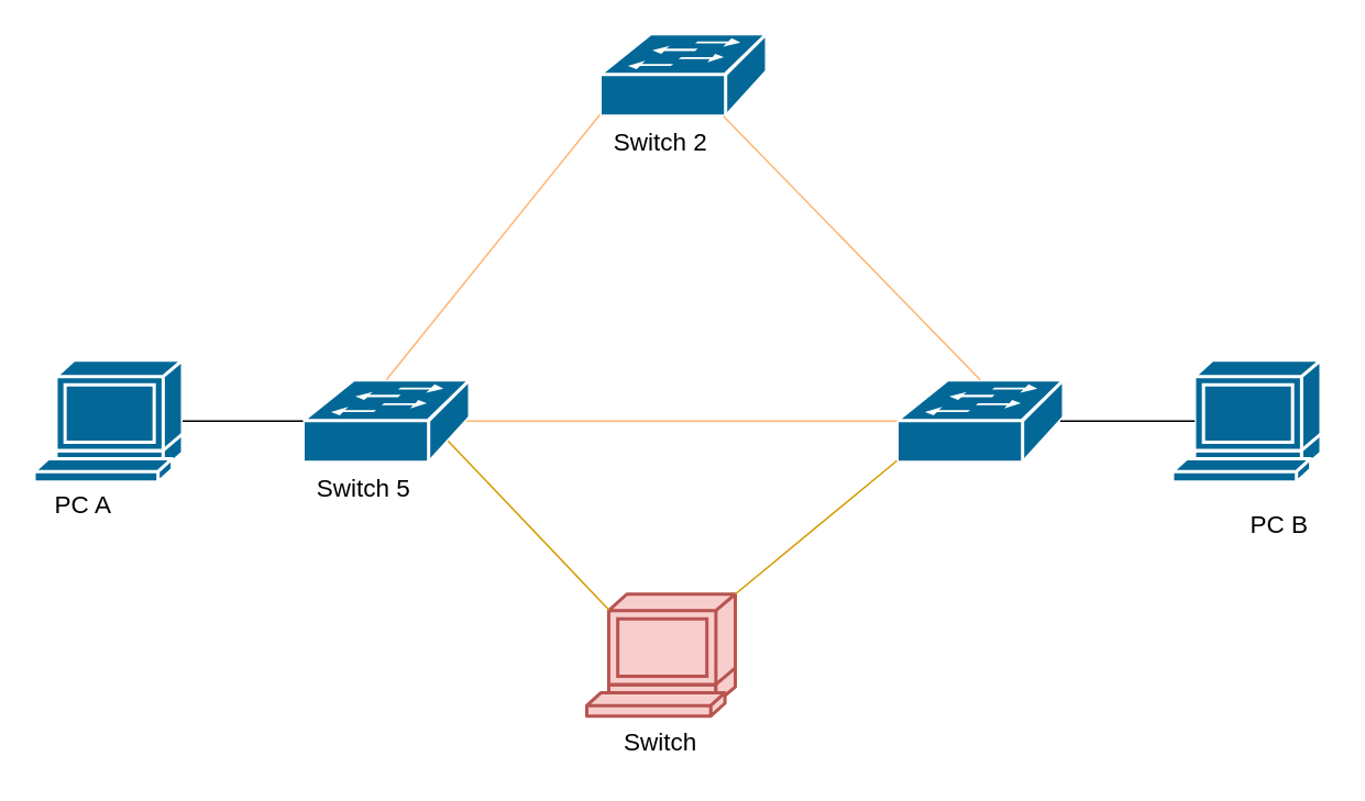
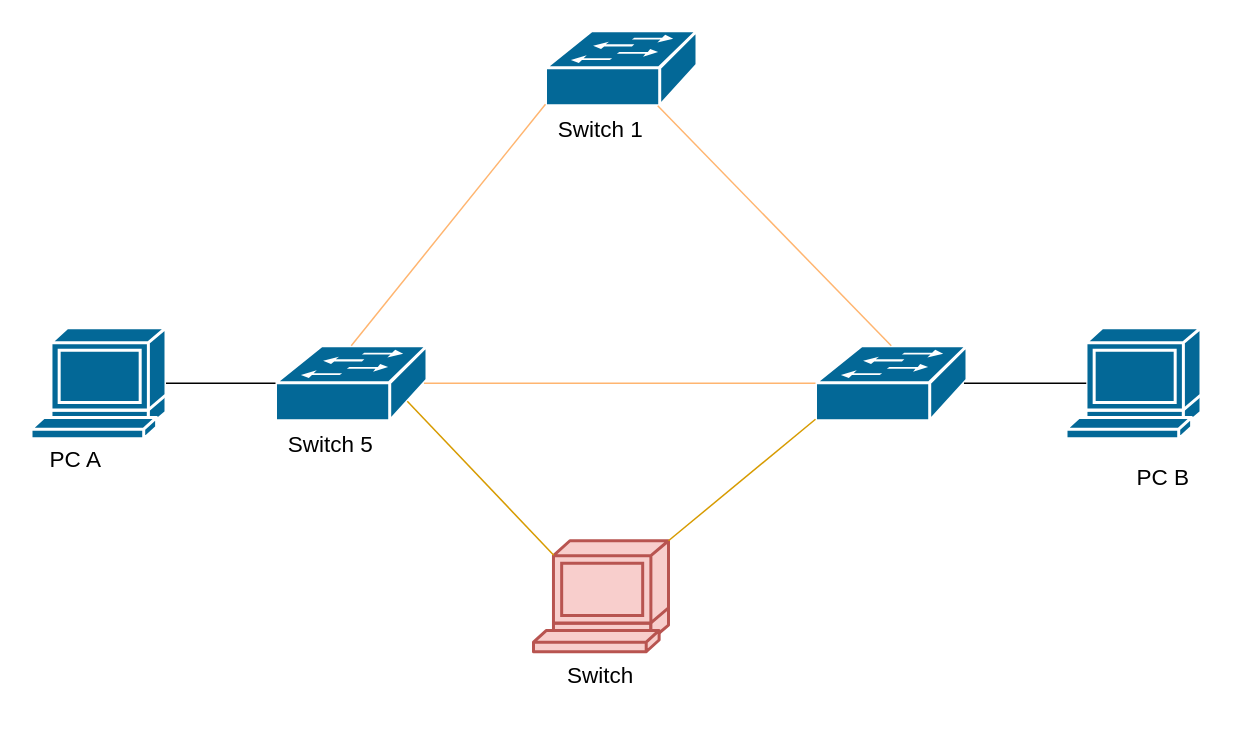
- <mxCell id="14" value="&lt;font style=&quot;font-size: 15px;&quot;&gt;Switch 2&lt;/font&gt;" style="text;html=1;strokeColor=none;fillColor=none;align=center;verticalAlign=middle;whiteSpace=wrap;rounded=0;" parent="1" vertex="1"><mxGeometry x="370" y="70" width="60" height="30" as="geometry" /></mxCell>
+ <mxCell id="14" value="&lt;font style=&quot;font-size: 15px;&quot;&gt;Switch 1&lt;/font&gt;" style="text;html=1;strokeColor=none;fillColor=none;align=center;verticalAlign=middle;whiteSpace=wrap;rounded=0;" parent="1" vertex="1"><mxGeometry x="370" y="70" width="60" height="30" as="geometry" /></mxCell>
